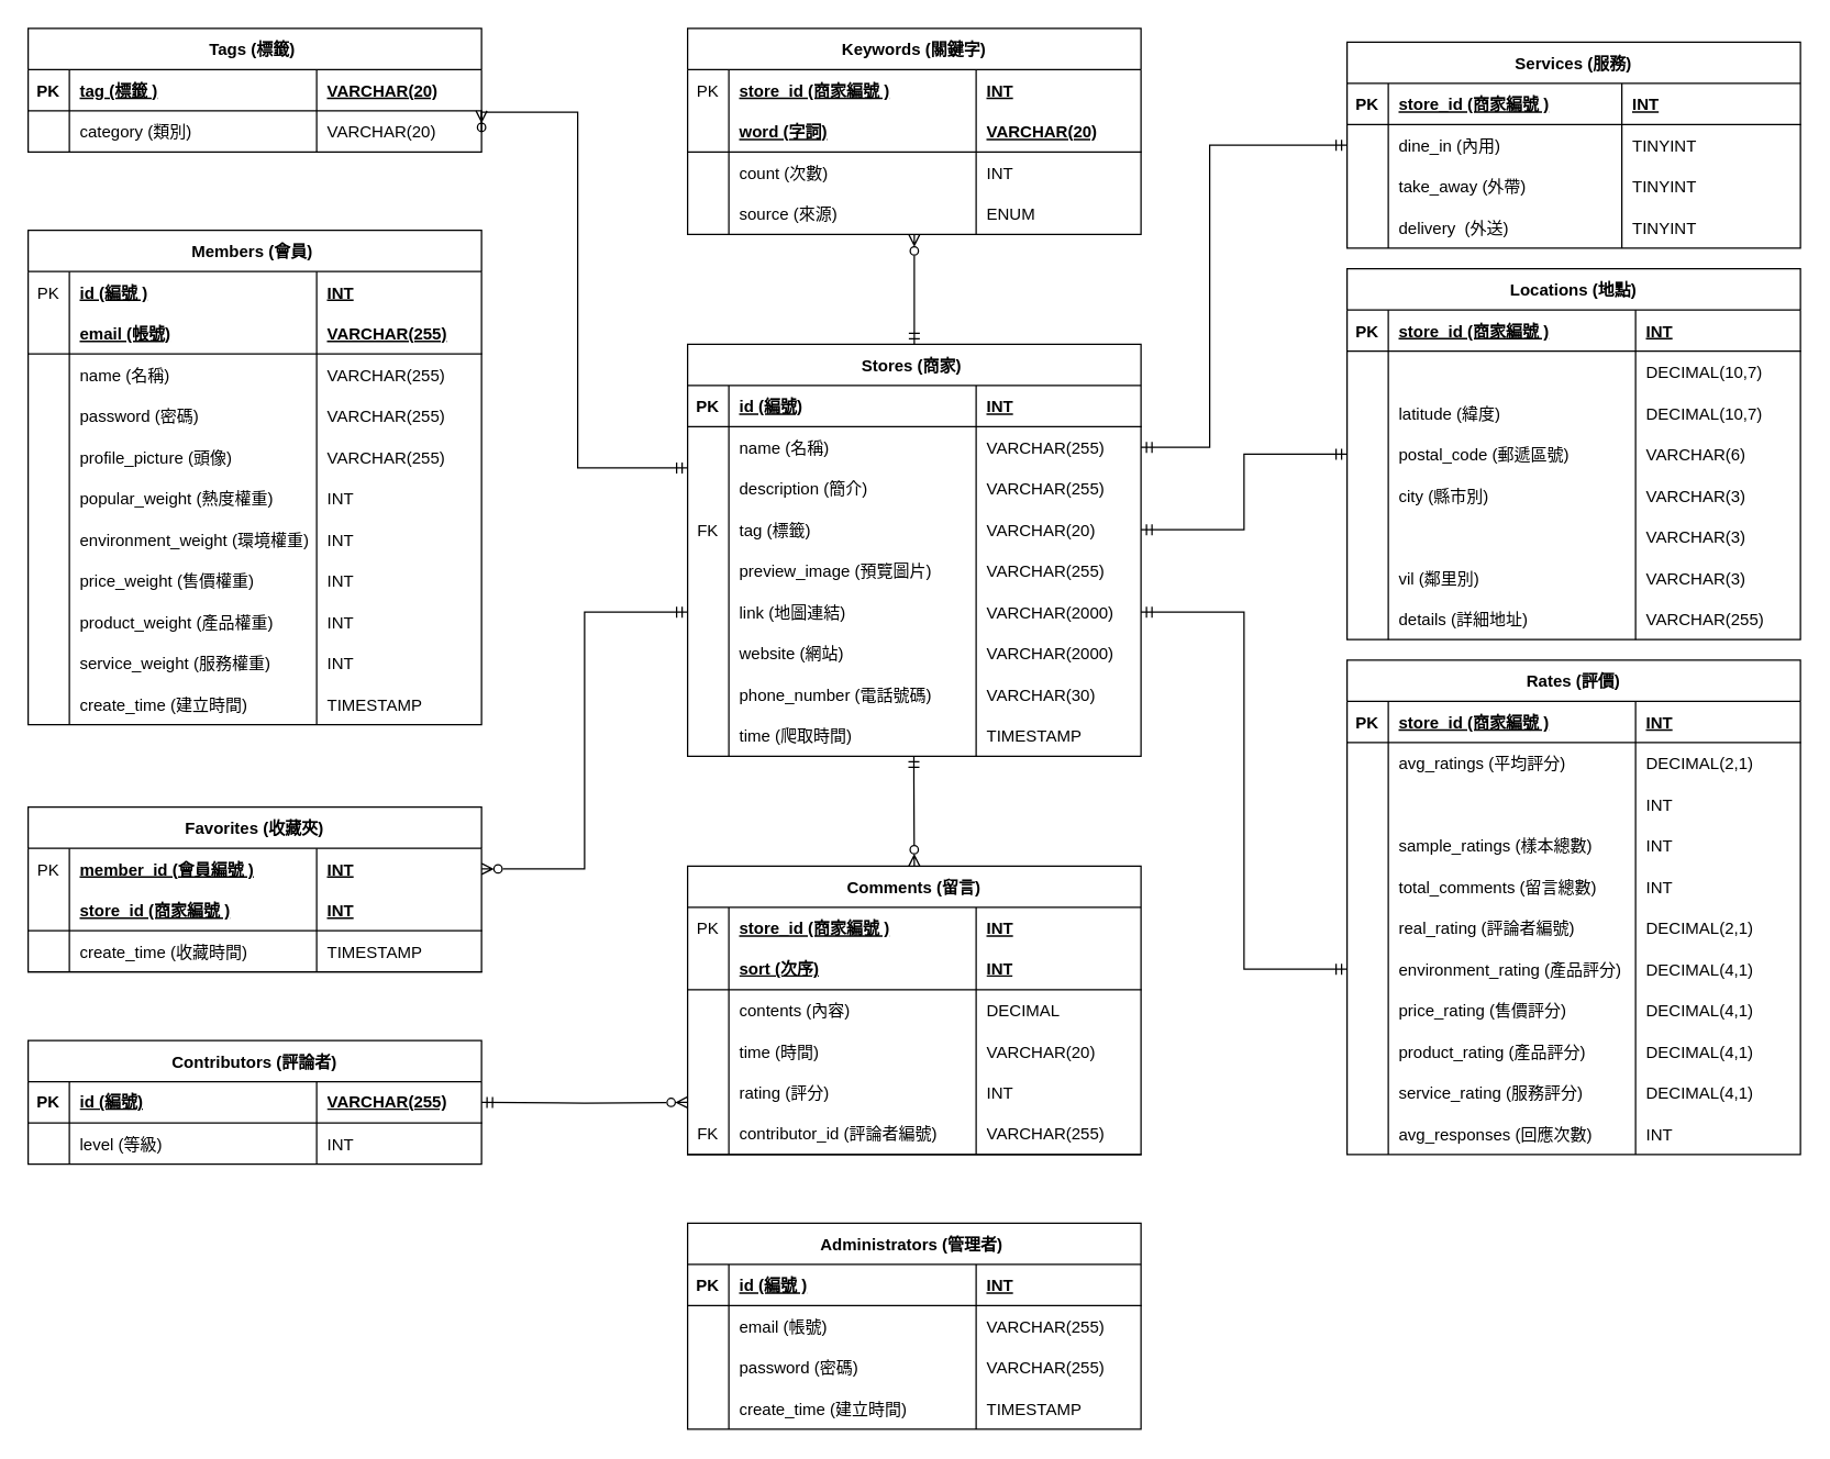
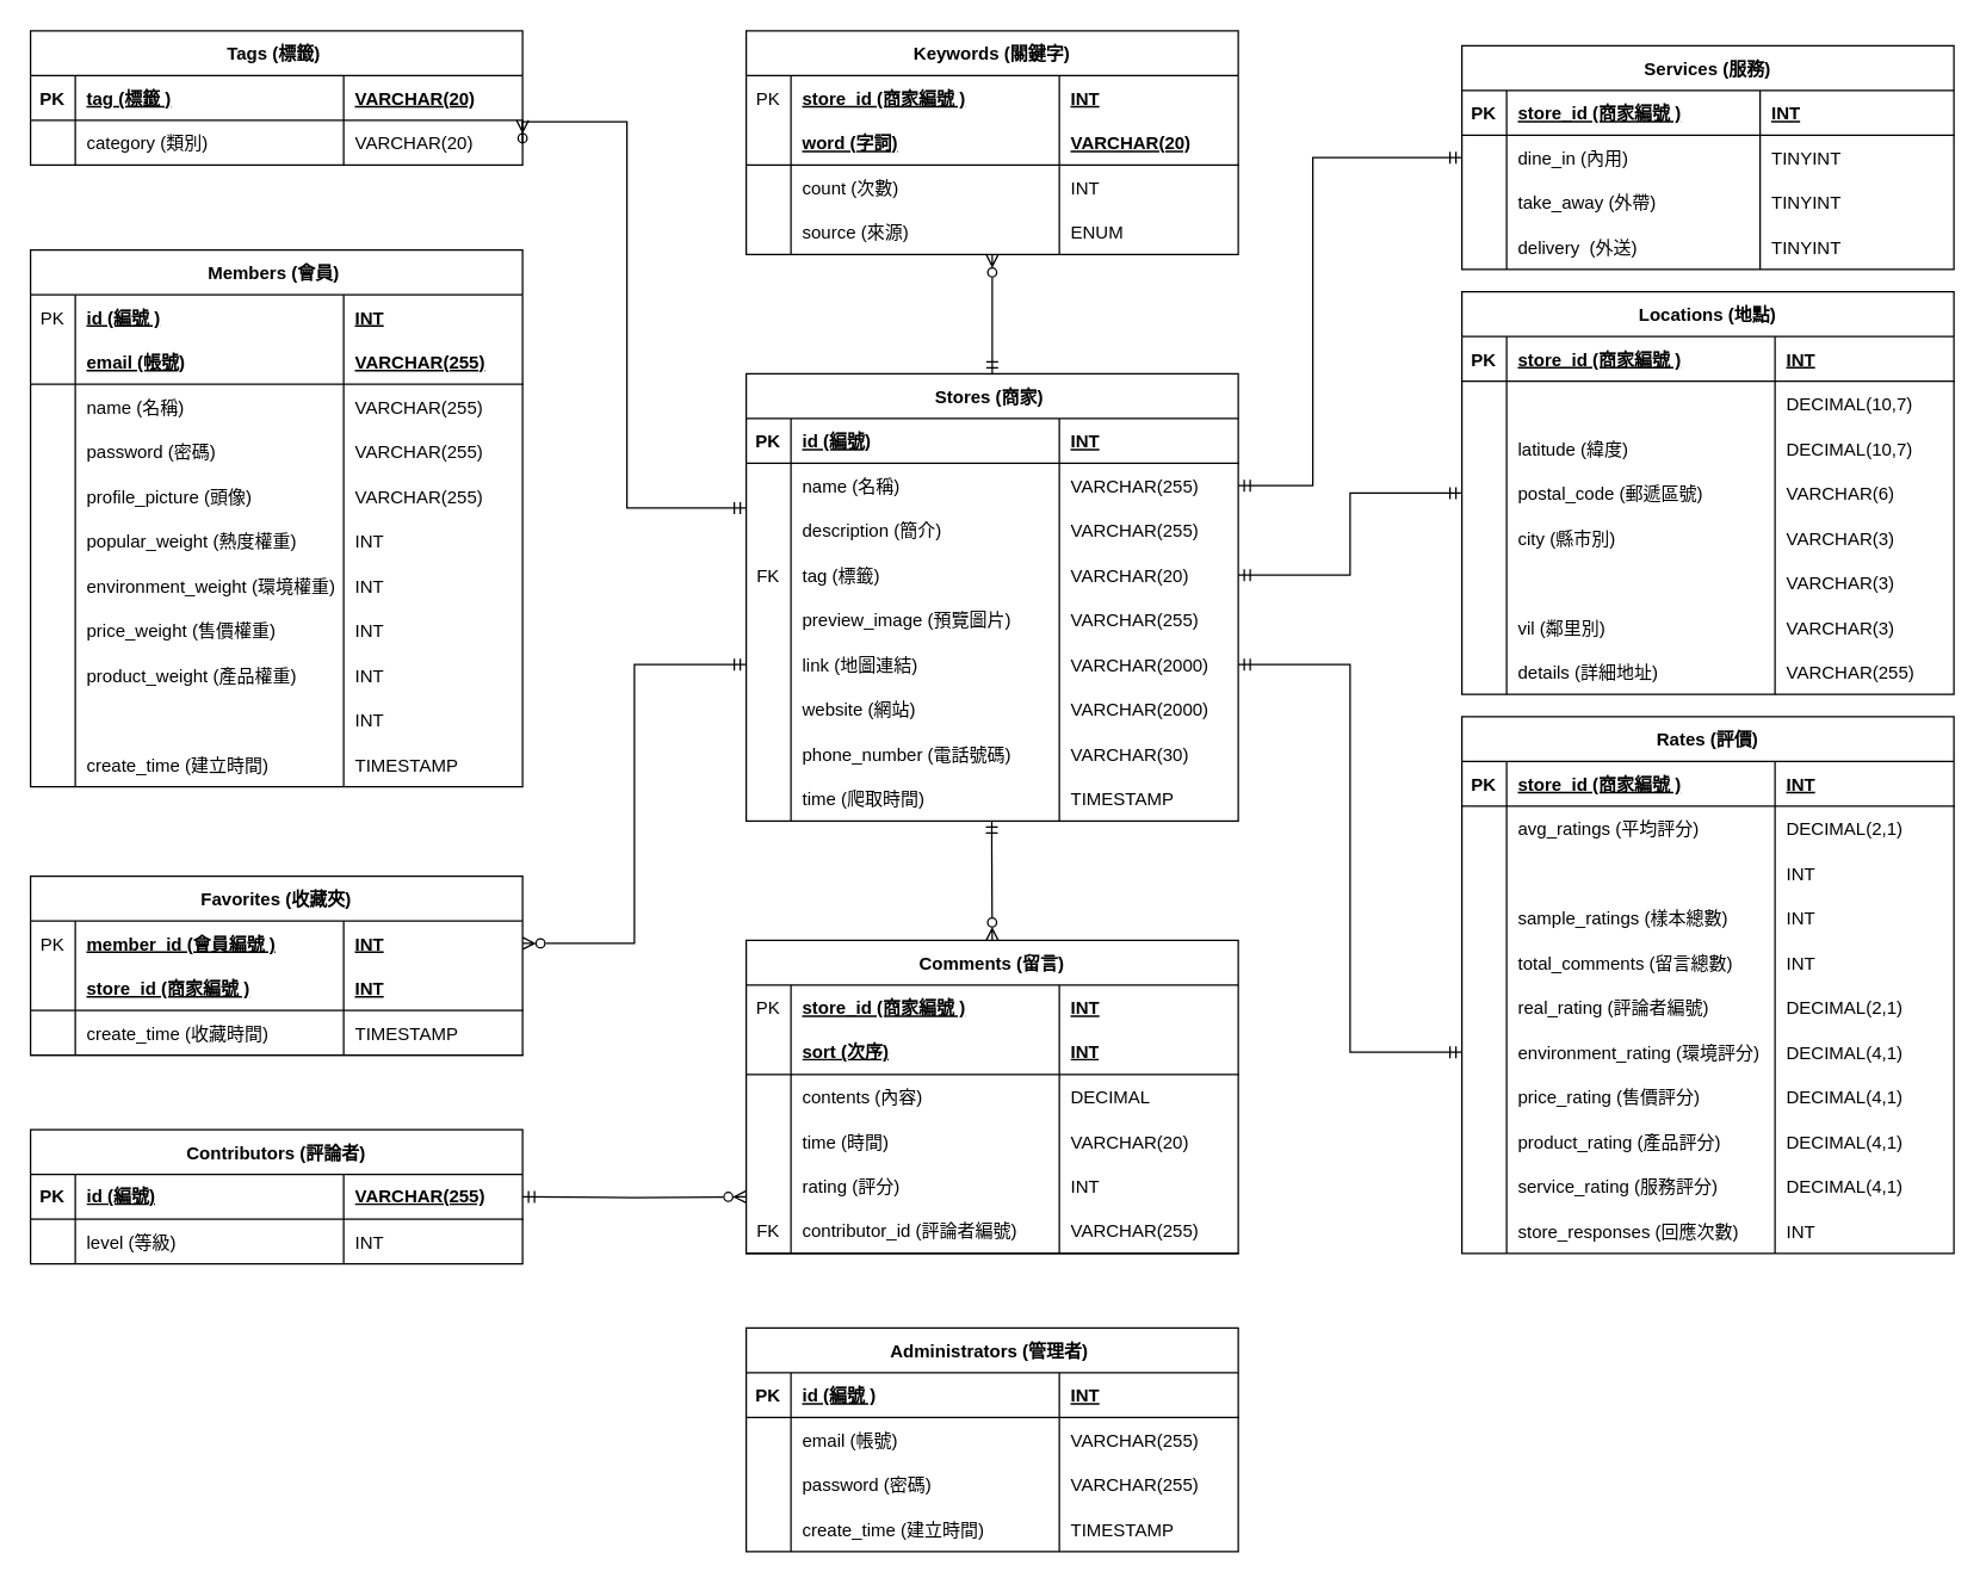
- <mxCell id="237" value="service_weight (服務權重)" style="shape=partialRectangle;overflow=hidden;connectable=0;fillColor=none;top=0;left=0;bottom=0;right=0;align=left;spacingLeft=6;" parent="235" vertex="1"><mxGeometry x="30" width="180" height="30" as="geometry"><mxRectangle width="180" height="30" as="alternateBounds" /></mxGeometry></mxCell>
- <mxCell id="130" value="environment_rating (產品評分)" style="shape=partialRectangle;overflow=hidden;connectable=0;fillColor=none;top=0;left=0;bottom=0;right=0;align=left;spacingLeft=6;" parent="128" vertex="1"><mxGeometry x="30" width="180" height="30" as="geometry"><mxRectangle width="180" height="30" as="alternateBounds" /></mxGeometry></mxCell>
+ <mxCell id="130" value="environment_rating (環境評分)" style="shape=partialRectangle;overflow=hidden;connectable=0;fillColor=none;top=0;left=0;bottom=0;right=0;align=left;spacingLeft=6;" parent="128" vertex="1"><mxGeometry x="30" width="180" height="30" as="geometry"><mxRectangle width="180" height="30" as="alternateBounds" /></mxGeometry></mxCell>
- <mxCell id="146" value="avg_responses (回應次數) " style="shape=partialRectangle;overflow=hidden;connectable=0;fillColor=none;top=0;left=0;bottom=0;right=0;align=left;spacingLeft=6;" parent="144" vertex="1"><mxGeometry x="30" width="180" height="30" as="geometry"><mxRectangle width="180" height="30" as="alternateBounds" /></mxGeometry></mxCell>
+ <mxCell id="146" value="store_responses (回應次數) " style="shape=partialRectangle;overflow=hidden;connectable=0;fillColor=none;top=0;left=0;bottom=0;right=0;align=left;spacingLeft=6;" parent="144" vertex="1"><mxGeometry x="30" width="180" height="30" as="geometry"><mxRectangle width="180" height="30" as="alternateBounds" /></mxGeometry></mxCell>
